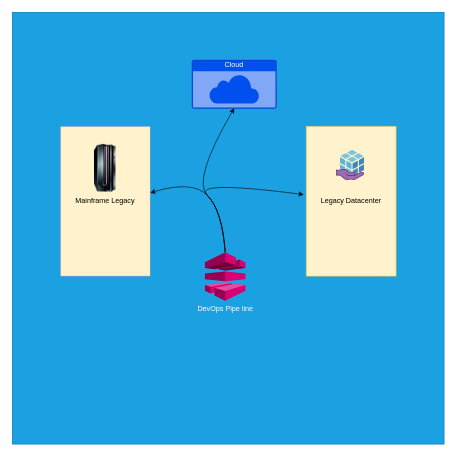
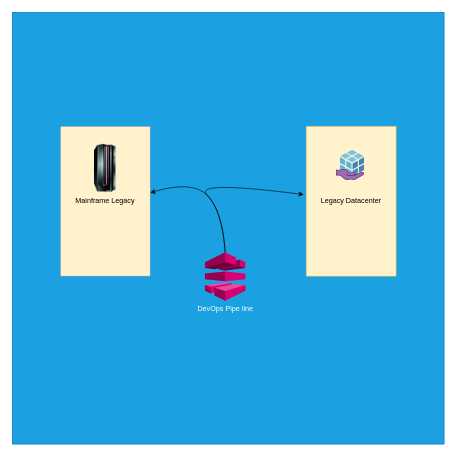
- <mxCell id="8" value="Cloud" style="html=1;whiteSpace=wrap;strokeColor=#001DBC;fillColor=#0050ef;labelPosition=center;verticalLabelPosition=middle;verticalAlign=top;align=center;fontSize=12;outlineConnect=0;spacingTop=-6;fontColor=#ffffff;sketch=0;shape=mxgraph.sitemap.cloud;" vertex="1" parent="1"><mxGeometry x="320" y="100" width="140" height="80" as="geometry" /></mxCell>
- <mxCell id="11" value="" style="curved=1;endArrow=classic;html=1;rounded=0;exitX=0.5;exitY=0;exitDx=0;exitDy=0;exitPerimeter=0;entryX=0.5;entryY=1;entryDx=0;entryDy=0;entryPerimeter=0;" edge="1" parent="1" source="5" target="8"><mxGeometry width="50" height="50" relative="1" as="geometry"><mxPoint x="320" y="350" as="sourcePoint" /><mxPoint x="370" y="300" as="targetPoint" /><Array as="points"><mxPoint x="370" y="350" /><mxPoint x="320" y="300" /></Array></mxGeometry></mxCell>
